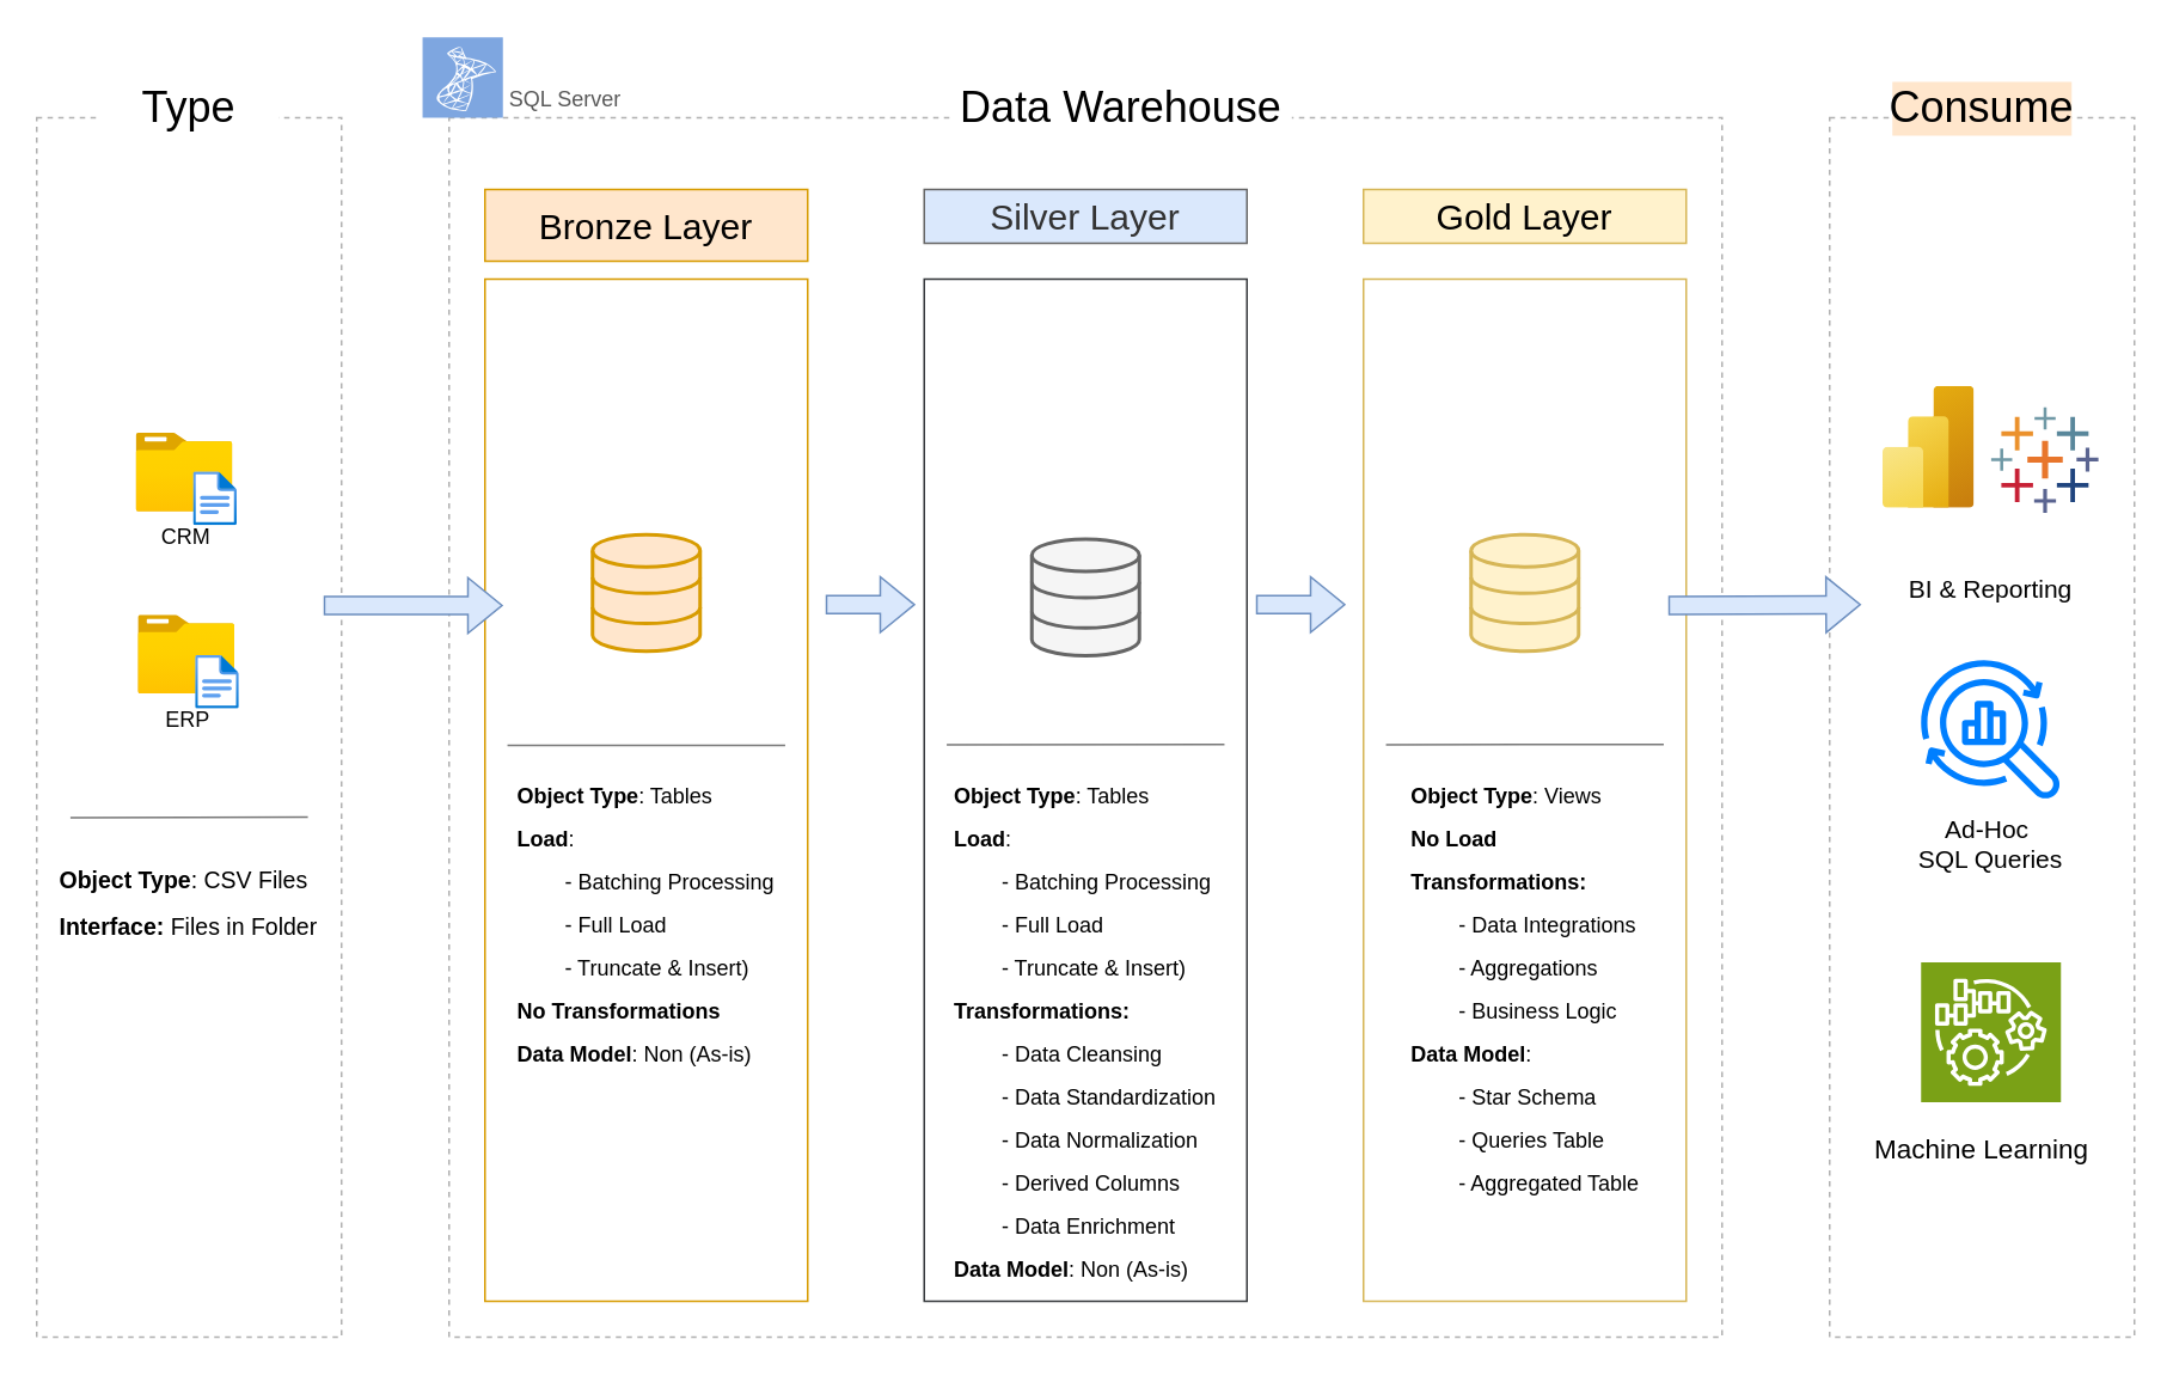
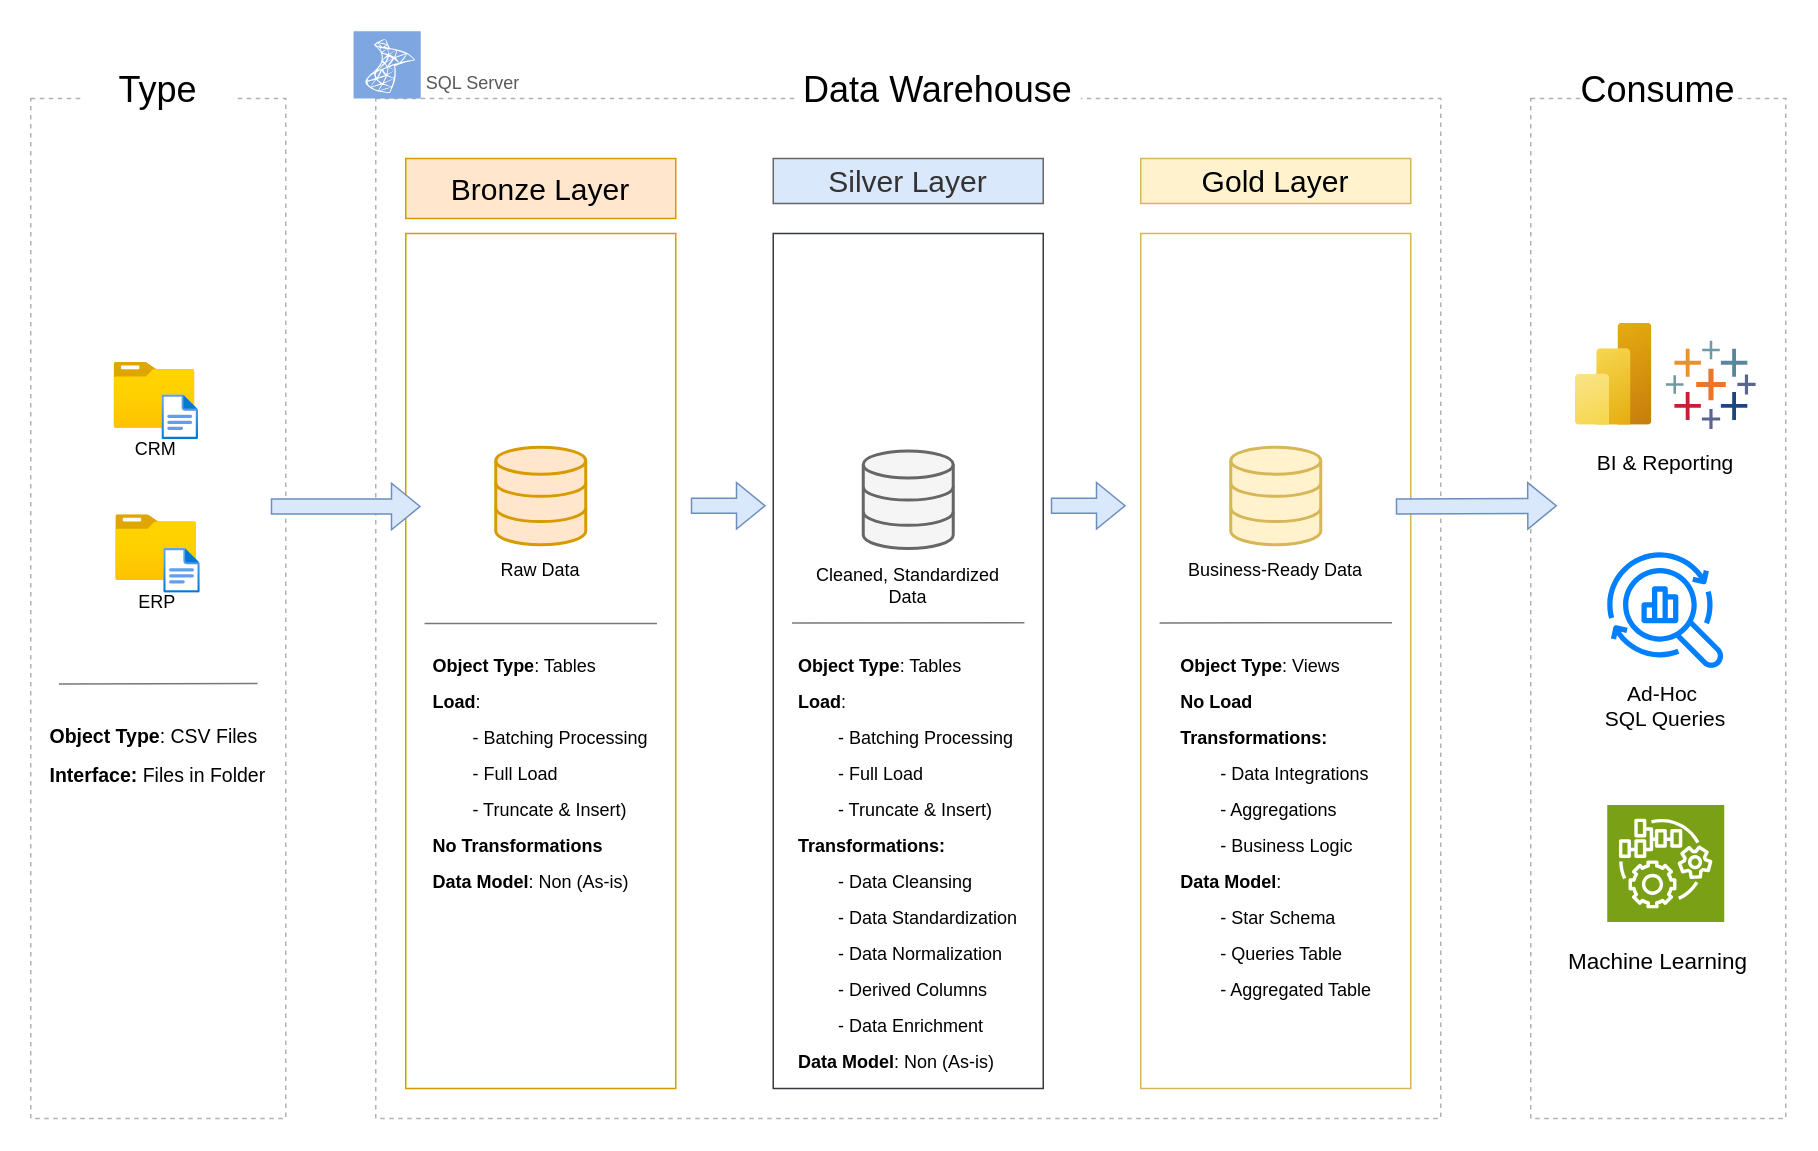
- <mxCell id="7" value="&lt;font style=&quot;font-size: 24px;&quot;&gt;Consume&lt;/font&gt;" style="rounded=0;whiteSpace=wrap;html=1;strokeColor=none;fillColor=#ffe6cc;" parent="1" vertex="1"><mxGeometry x="1055" y="45" width="100" height="30" as="geometry" /></mxCell>
+ <mxCell id="7" value="&lt;font style=&quot;font-size: 24px;&quot;&gt;Consume&lt;/font&gt;" style="rounded=0;whiteSpace=wrap;html=1;strokeColor=none;" parent="1" vertex="1"><mxGeometry x="1055" y="45" width="100" height="30" as="geometry" /></mxCell>
- <mxCell id="38" value="BI &amp;amp; Reporting" style="text;html=1;align=center;verticalAlign=middle;whiteSpace=wrap;rounded=0;fontSize=14;" parent="1" vertex="1"><mxGeometry x="1060" y="312.68" width="100" height="30" as="geometry" /></mxCell>
+ <mxCell id="38" value="BI &amp;amp; Reporting" style="text;html=1;align=center;verticalAlign=middle;whiteSpace=wrap;rounded=0;fontSize=14;" parent="1" vertex="1"><mxGeometry x="1060" y="292.68" width="100" height="30" as="geometry" /></mxCell>
+ <mxCell id="23" value="Raw Data" style="text;html=1;align=center;verticalAlign=middle;whiteSpace=wrap;rounded=0;" parent="1" vertex="1"><mxGeometry x="330" y="365" width="60" height="30" as="geometry" /></mxCell>
+ <mxCell id="25" value="Business-Ready Data" style="text;html=1;align=center;verticalAlign=middle;whiteSpace=wrap;rounded=0;" parent="1" vertex="1"><mxGeometry x="785" y="365" width="130" height="30" as="geometry" /></mxCell>
+ <mxCell id="24" value="Cleaned, Standardized Data" style="text;html=1;align=center;verticalAlign=middle;whiteSpace=wrap;rounded=0;" parent="1" vertex="1"><mxGeometry x="540" y="375" width="130" height="30" as="geometry" /></mxCell>
